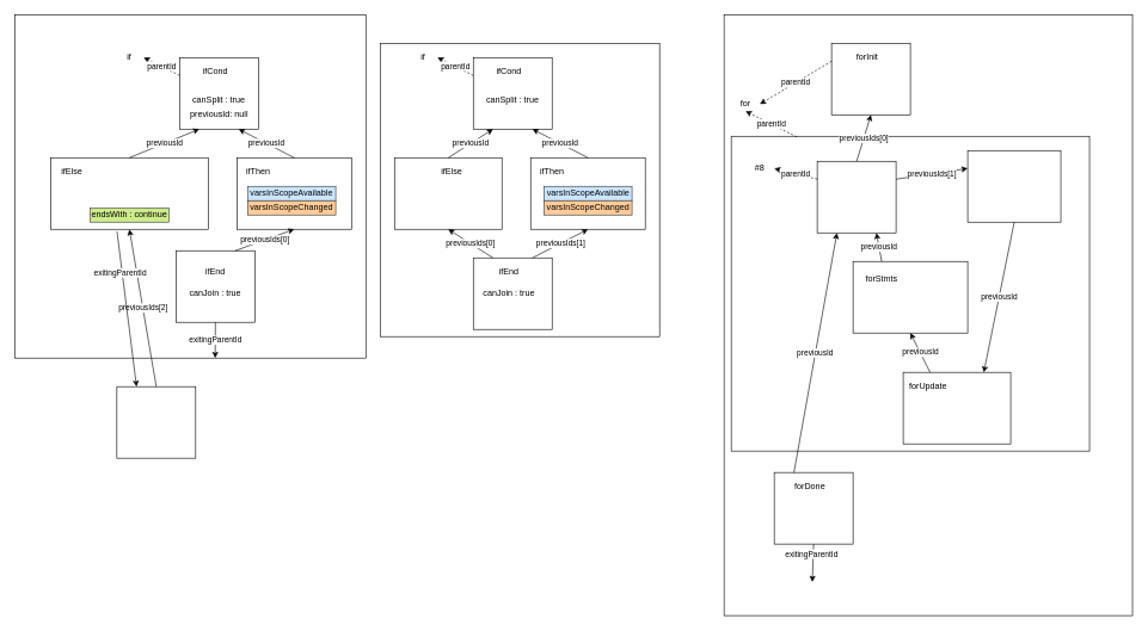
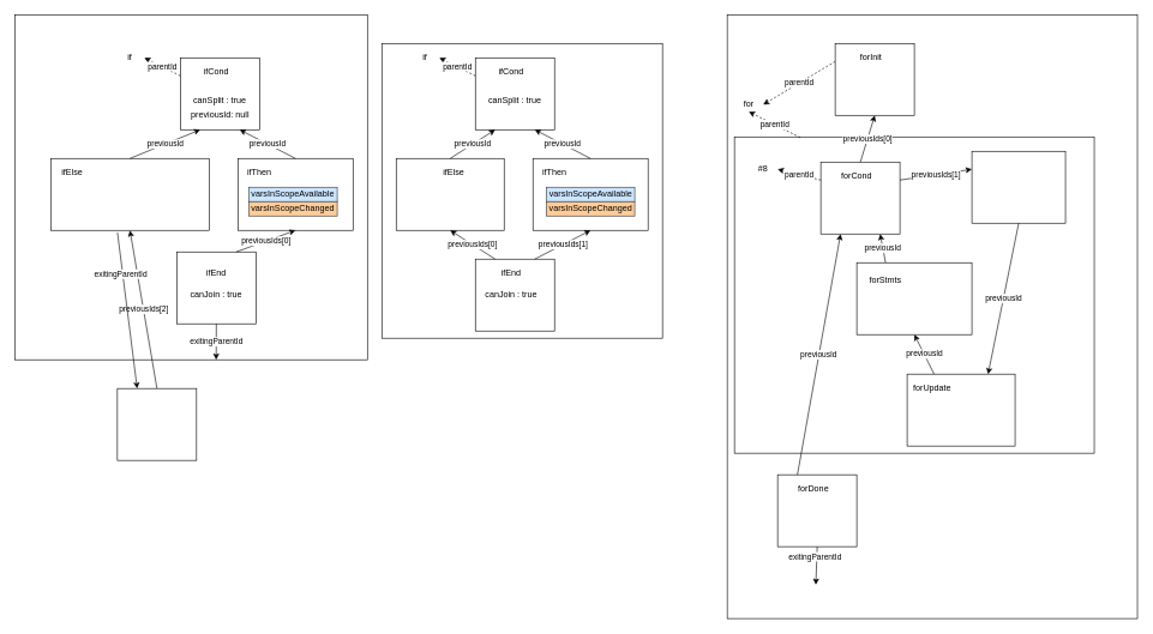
+ <mxCell id="55" value="forCond" style="text;html=1;strokeColor=none;fillColor=none;align=center;verticalAlign=middle;whiteSpace=wrap;rounded=0;" vertex="1" parent="1"><mxGeometry x="1170" y="235" width="40" height="20" as="geometry" /></mxCell>
- <mxCell id="40" value="endsWith : continue" style="text;html=1;strokeColor=#36393d;fillColor=#cdeb8b;align=center;verticalAlign=middle;whiteSpace=wrap;rounded=0;" parent="1" vertex="1"><mxGeometry x="125" y="290" width="110" height="20" as="geometry" /></mxCell>
